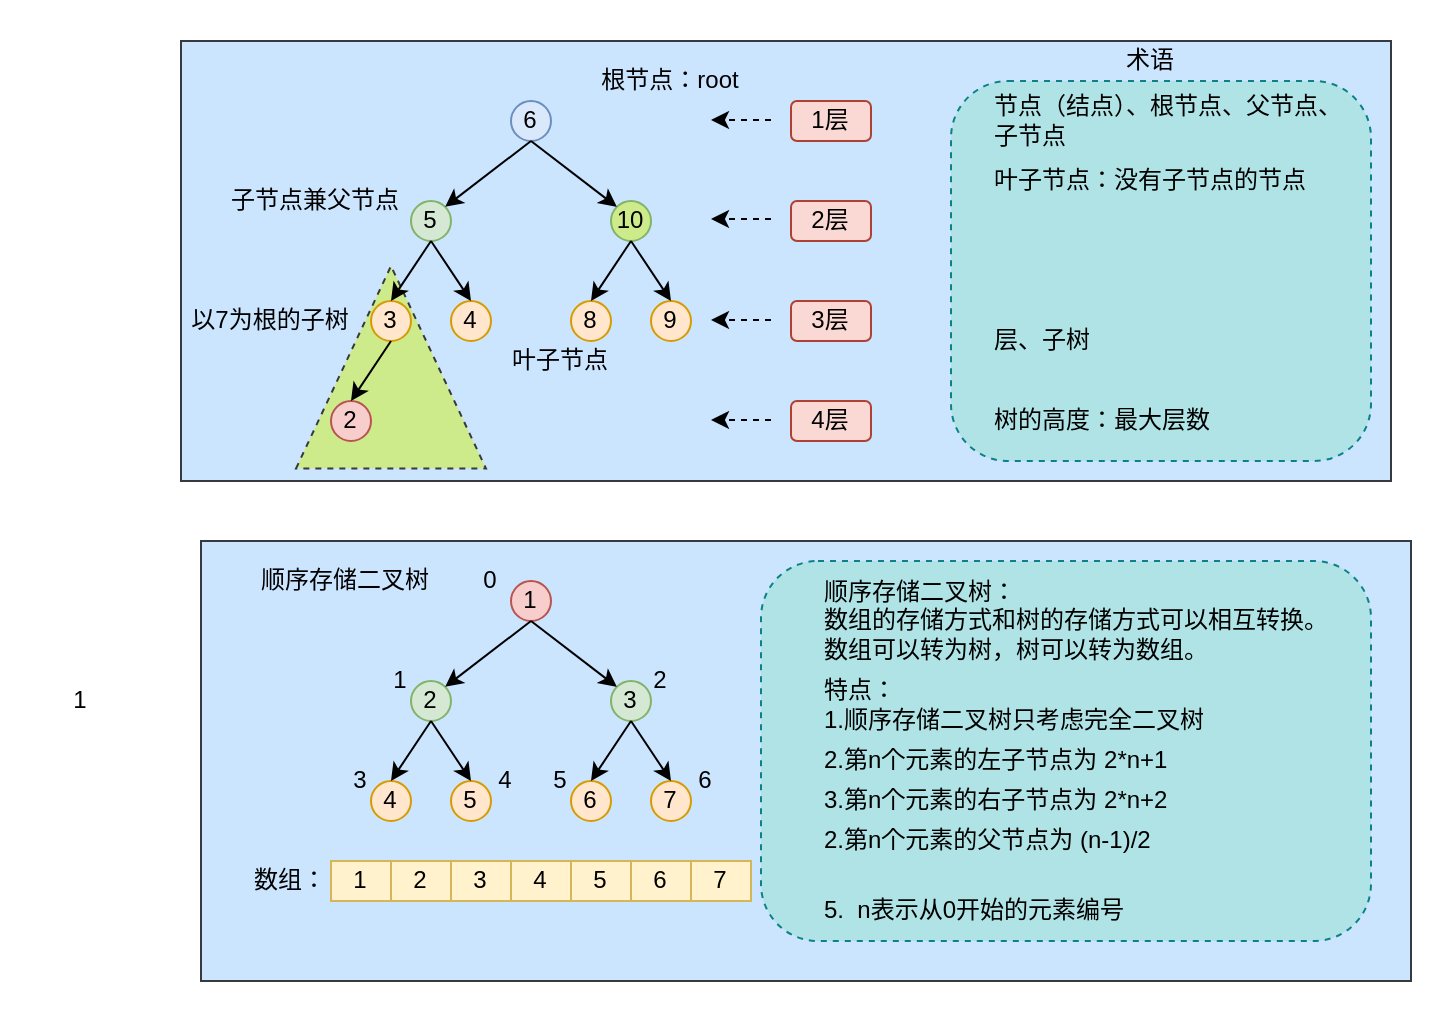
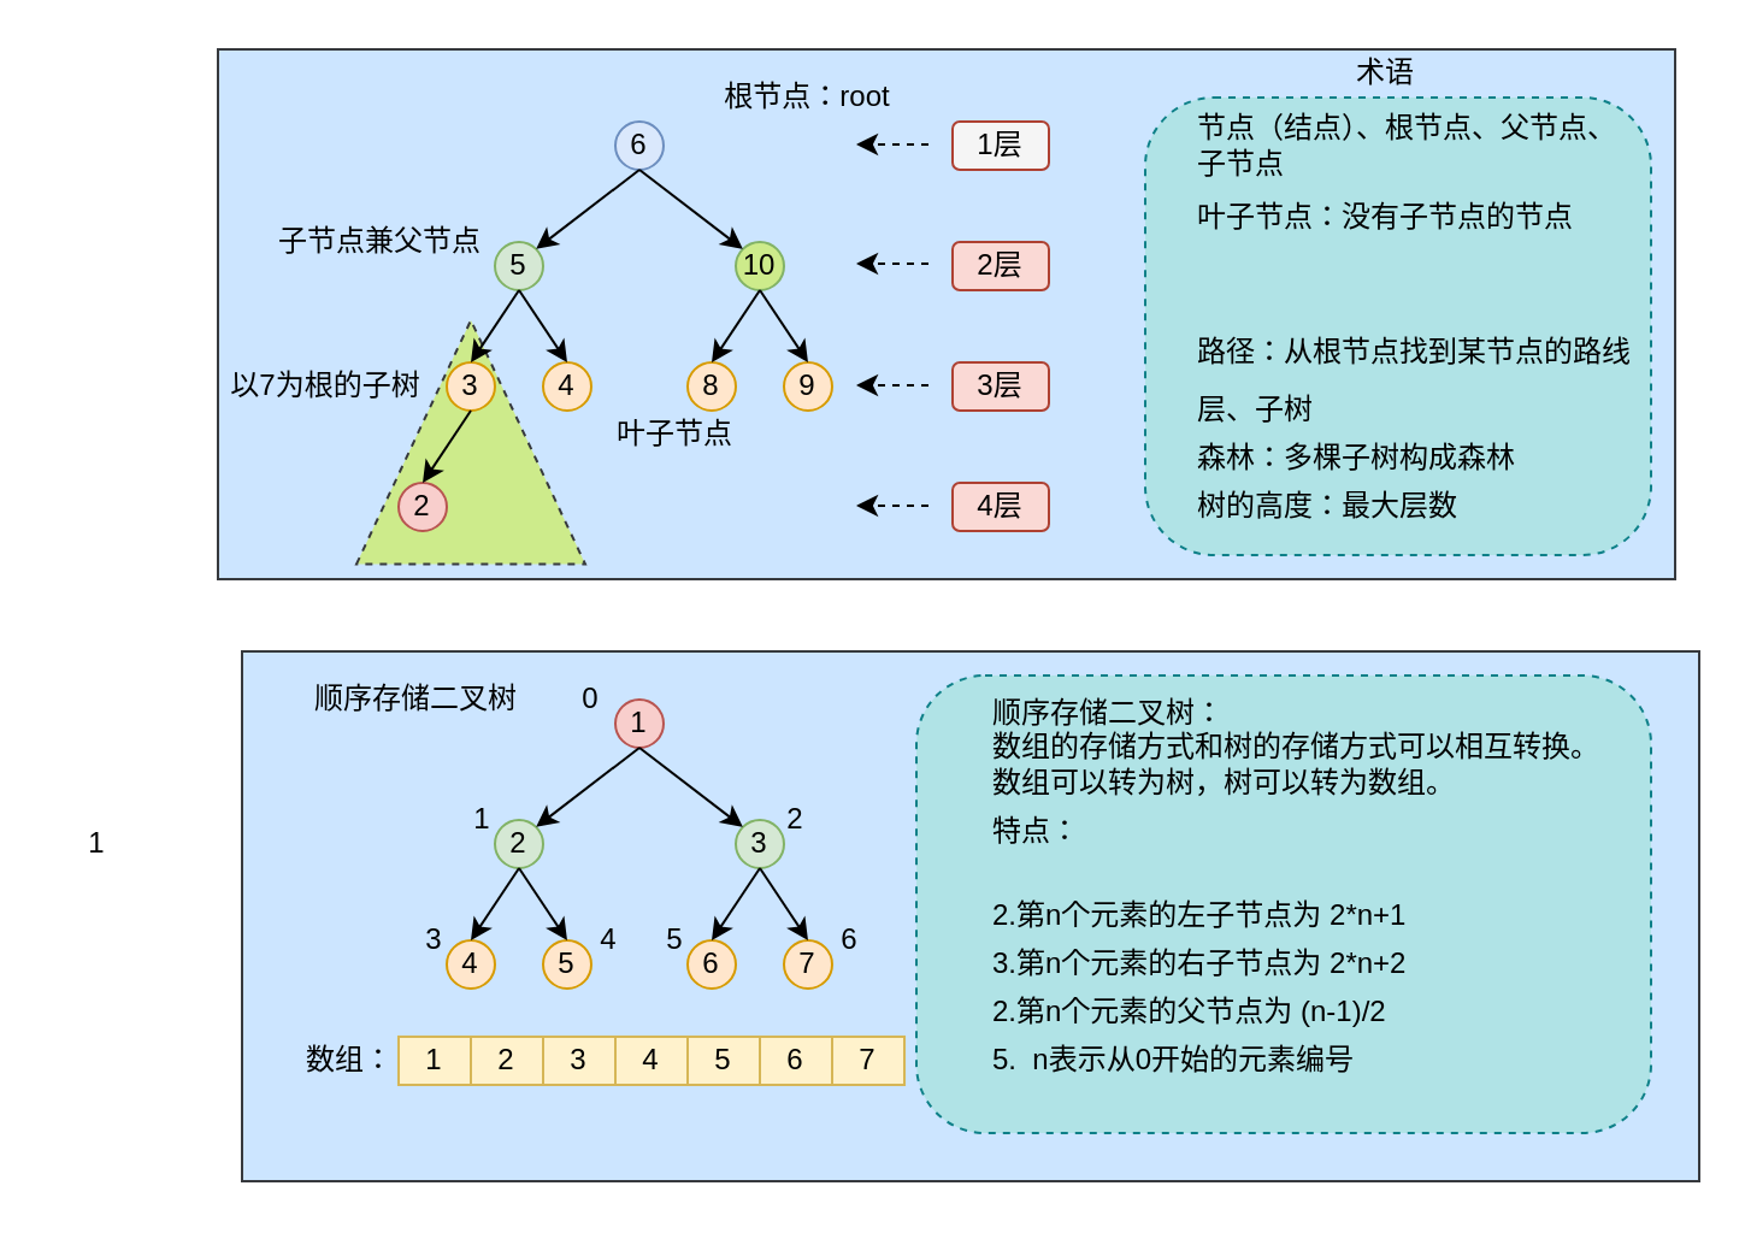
- <mxCell id="20" value="1层" style="rounded=1;whiteSpace=wrap;html=1;fillColor=#fad9d5;strokeColor=#ae4132;" parent="1" vertex="1"><mxGeometry x="395" y="50" width="40" height="20" as="geometry" /></mxCell>
+ <mxCell id="20" value="1层" style="rounded=1;whiteSpace=wrap;html=1;fillColor=#f5f5f5;strokeColor=#ae4132;" parent="1" vertex="1"><mxGeometry x="395" y="50" width="40" height="20" as="geometry" /></mxCell>
+ <mxCell id="34" value="路径：从根节点找到某节点的路线" style="text;html=1;strokeColor=none;fillColor=none;align=left;verticalAlign=middle;whiteSpace=wrap;rounded=0;dashed=1;" parent="1" vertex="1"><mxGeometry x="495" y="135.63" width="190" height="20" as="geometry" /></mxCell>
+ <mxCell id="36" value="森林：多棵子树构成森林" style="text;html=1;strokeColor=none;fillColor=none;align=left;verticalAlign=middle;whiteSpace=wrap;rounded=0;dashed=1;" parent="1" vertex="1"><mxGeometry x="495" y="180" width="140" height="20" as="geometry" /></mxCell>
- <mxCell id="55" value="1.顺序存储二叉树只考虑完全二叉树" style="text;html=1;strokeColor=none;fillColor=none;align=left;verticalAlign=middle;whiteSpace=wrap;rounded=0;dashed=1;" vertex="1" parent="1"><mxGeometry x="410" y="350" width="200" height="20" as="geometry" /></mxCell>
- <mxCell id="59" value="5.&amp;nbsp; n表示从0开始的元素编号" style="text;html=1;strokeColor=none;fillColor=none;align=left;verticalAlign=middle;whiteSpace=wrap;rounded=0;dashed=1;" vertex="1" parent="1"><mxGeometry x="410" y="445" width="180" height="20" as="geometry" /></mxCell>
+ <mxCell id="59" value="5.&amp;nbsp; n表示从0开始的元素编号" style="text;html=1;strokeColor=none;fillColor=none;align=left;verticalAlign=middle;whiteSpace=wrap;rounded=0;dashed=1;" vertex="1" parent="1"><mxGeometry x="410" y="430" width="180" height="20" as="geometry" /></mxCell>
